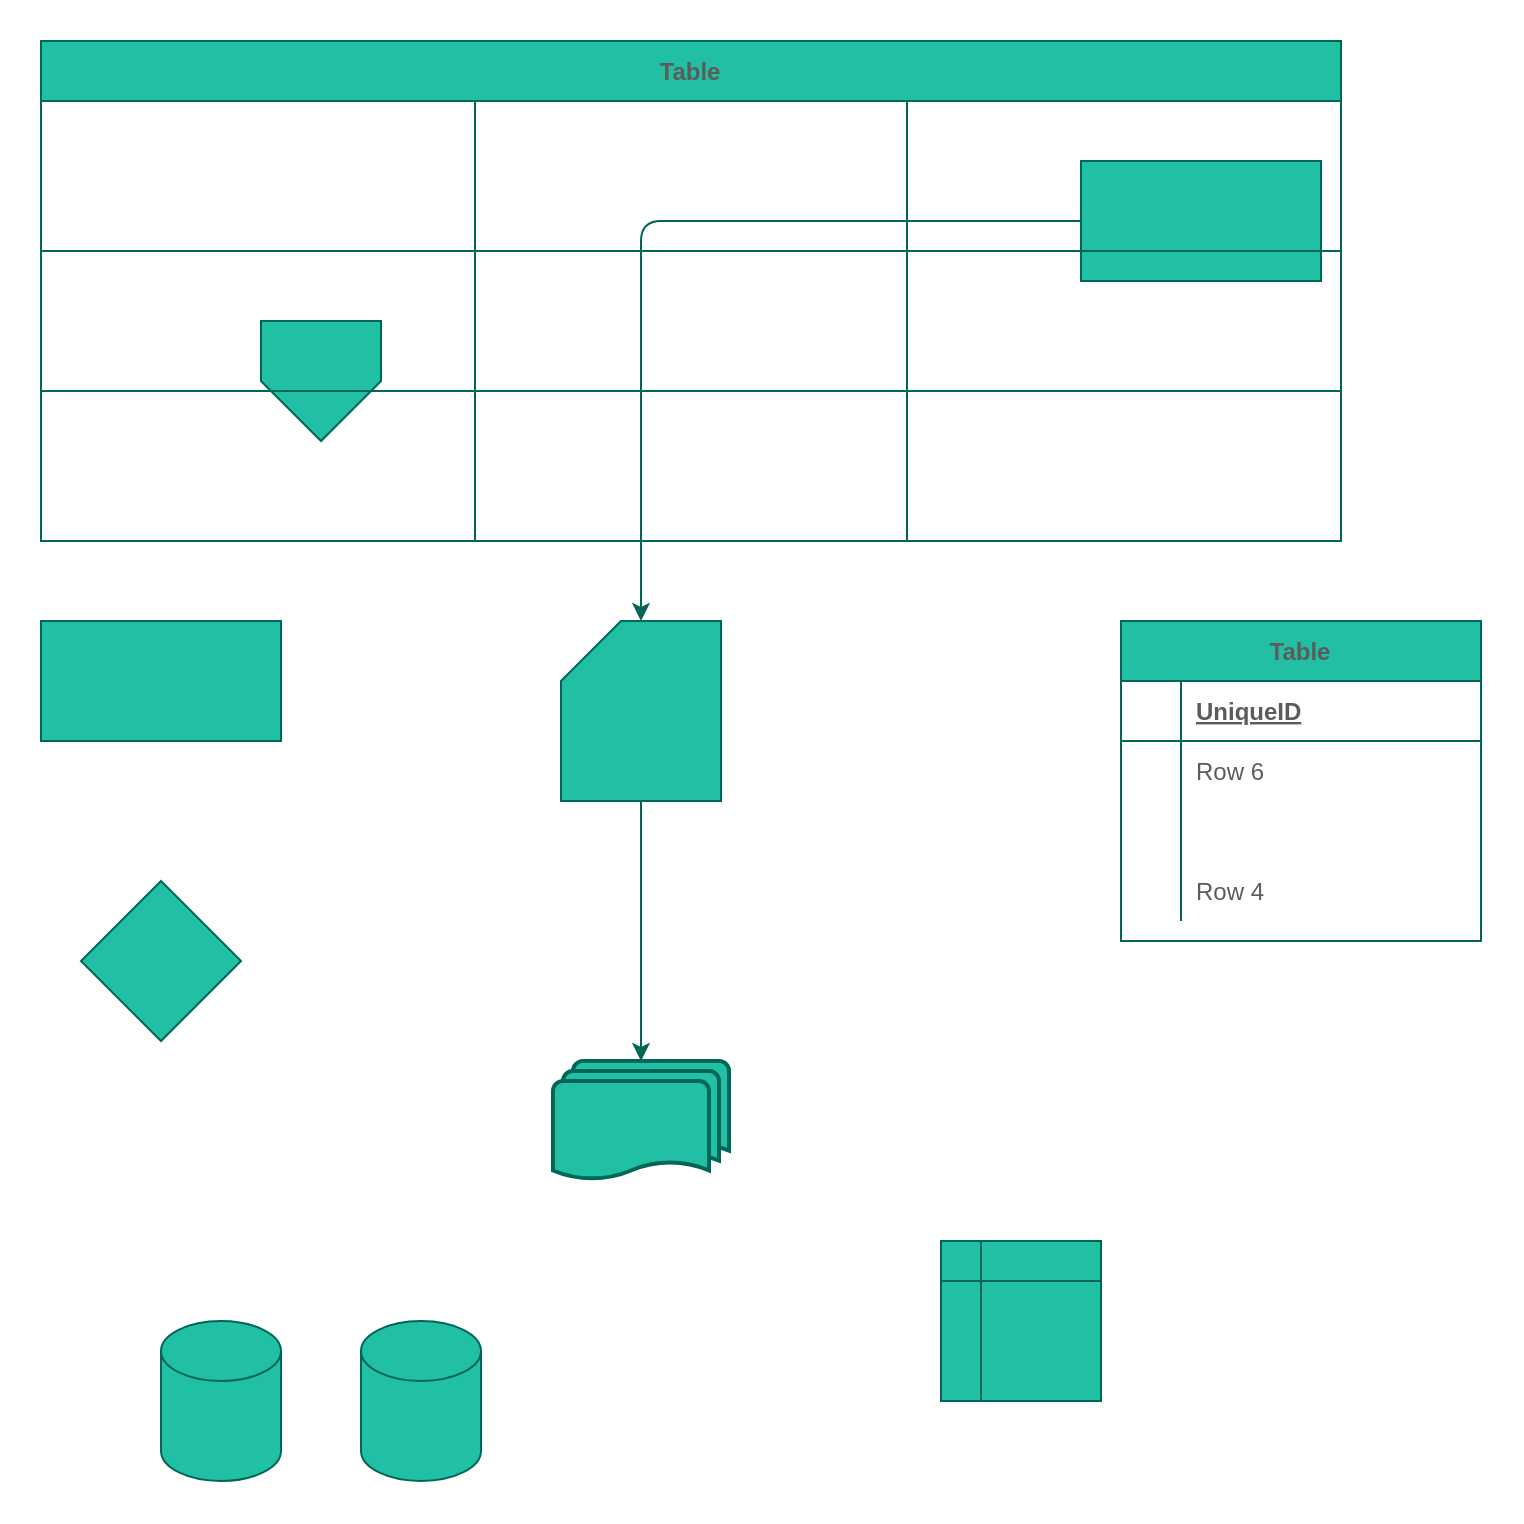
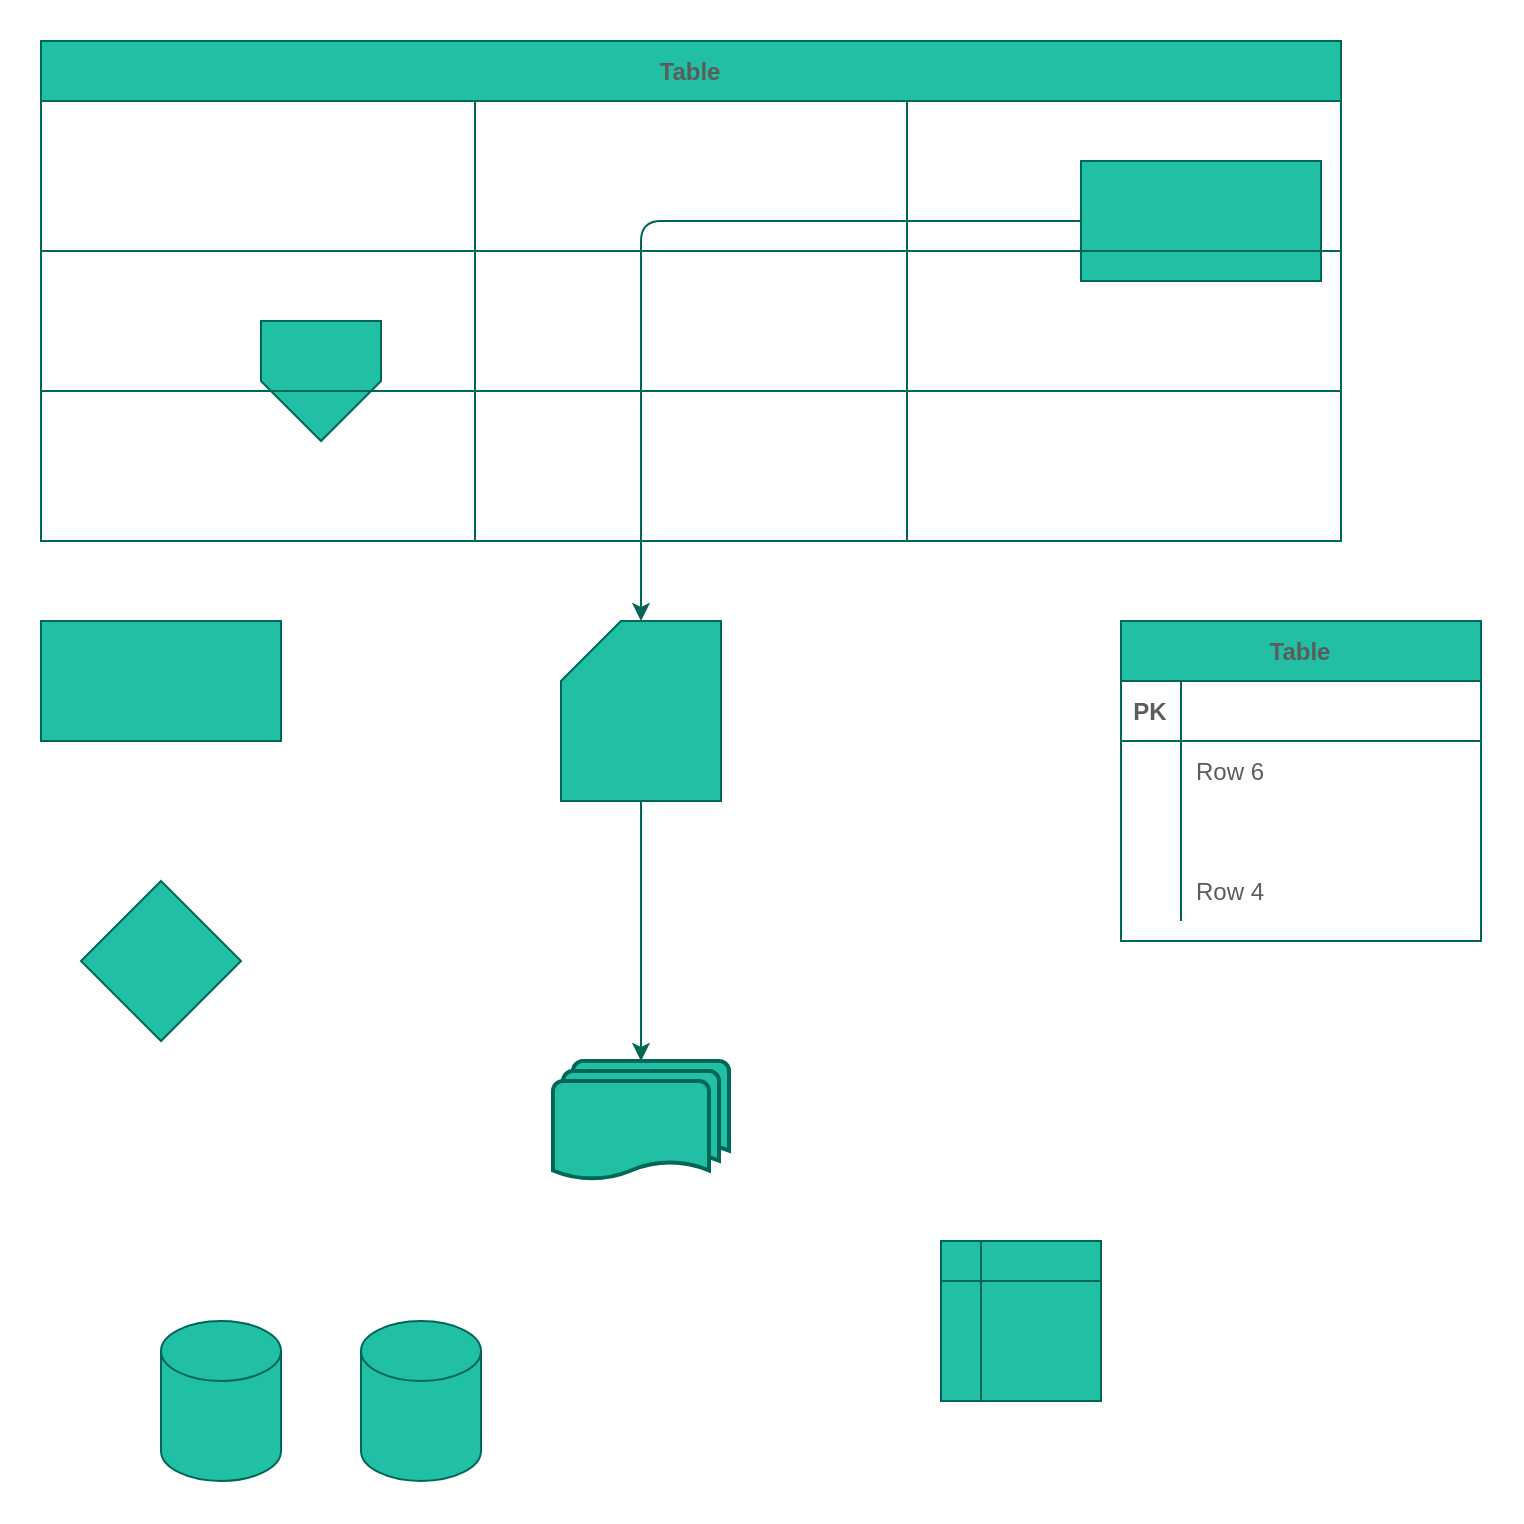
+ <mxCell id="8" value="PK" style="shape=partialRectangle;connectable=0;fillColor=none;top=0;left=0;bottom=0;right=0;fontStyle=1;overflow=hidden;strokeColor=#006658;fontColor=#5C5C5C;" parent="7" vertex="1"><mxGeometry width="30" height="30" as="geometry" /></mxCell>
- <mxCell id="9" value="UniqueID" style="shape=partialRectangle;connectable=0;fillColor=none;top=0;left=0;bottom=0;right=0;align=left;spacingLeft=6;fontStyle=5;overflow=hidden;strokeColor=#006658;fontColor=#5C5C5C;" parent="7" vertex="1"><mxGeometry x="30" width="150" height="30" as="geometry" /></mxCell>
